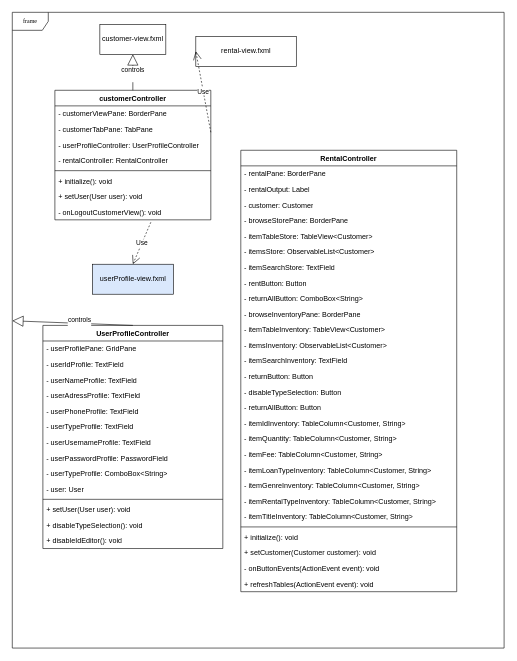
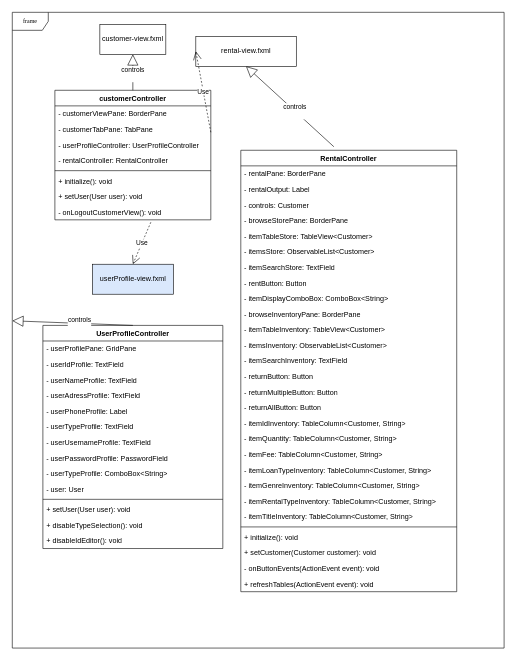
+ <mxCell id="61" value="&lt;div&gt;controls&lt;/div&gt;&lt;div&gt;&lt;br&gt;&lt;/div&gt;" style="endArrow=block;endSize=16;endFill=0;html=1;rounded=0;exitX=0.431;exitY=-0.008;exitDx=0;exitDy=0;entryX=0.5;entryY=1;entryDx=0;entryDy=0;exitPerimeter=0;" edge="1" parent="1" source="32" target="31"><mxGeometry x="-0.111" width="160" relative="1" as="geometry"><mxPoint x="871" y="638" as="sourcePoint" /><mxPoint x="1031" y="638" as="targetPoint" /><mxPoint as="offset" /></mxGeometry></mxCell>
- <mxCell id="35" value="- customer: Customer" style="text;html=1;strokeColor=none;fillColor=none;align=left;verticalAlign=top;spacingLeft=4;spacingRight=4;whiteSpace=wrap;overflow=hidden;rotatable=0;points=[[0,0.5],[1,0.5]];portConstraint=eastwest;" vertex="1" parent="32"><mxGeometry y="78" width="360" height="26" as="geometry" /></mxCell>
+ <mxCell id="35" value="- controls: Customer" style="text;html=1;strokeColor=none;fillColor=none;align=left;verticalAlign=top;spacingLeft=4;spacingRight=4;whiteSpace=wrap;overflow=hidden;rotatable=0;points=[[0,0.5],[1,0.5]];portConstraint=eastwest;" vertex="1" parent="32"><mxGeometry y="78" width="360" height="26" as="geometry" /></mxCell>
- <mxCell id="41" value="- returnAllButton: ComboBox&amp;lt;String&amp;gt;" style="text;html=1;strokeColor=none;fillColor=none;align=left;verticalAlign=top;spacingLeft=4;spacingRight=4;whiteSpace=wrap;overflow=hidden;rotatable=0;points=[[0,0.5],[1,0.5]];portConstraint=eastwest;" vertex="1" parent="32"><mxGeometry y="234" width="360" height="26" as="geometry" /></mxCell>
+ <mxCell id="41" value="- itemDisplayComboBox: ComboBox&amp;lt;String&amp;gt;" style="text;html=1;strokeColor=none;fillColor=none;align=left;verticalAlign=top;spacingLeft=4;spacingRight=4;whiteSpace=wrap;overflow=hidden;rotatable=0;points=[[0,0.5],[1,0.5]];portConstraint=eastwest;" vertex="1" parent="32"><mxGeometry y="234" width="360" height="26" as="geometry" /></mxCell>
- <mxCell id="47" value="- disableTypeSelection: Button" style="text;html=1;strokeColor=none;fillColor=none;align=left;verticalAlign=top;spacingLeft=4;spacingRight=4;whiteSpace=wrap;overflow=hidden;rotatable=0;points=[[0,0.5],[1,0.5]];portConstraint=eastwest;" vertex="1" parent="32"><mxGeometry y="390" width="360" height="26" as="geometry" /></mxCell>
+ <mxCell id="47" value="- returnMultipleButton: Button" style="text;html=1;strokeColor=none;fillColor=none;align=left;verticalAlign=top;spacingLeft=4;spacingRight=4;whiteSpace=wrap;overflow=hidden;rotatable=0;points=[[0,0.5],[1,0.5]];portConstraint=eastwest;" vertex="1" parent="32"><mxGeometry y="390" width="360" height="26" as="geometry" /></mxCell>
- <mxCell id="20" value="- userPhoneProfile: TextField" style="text;html=1;strokeColor=none;fillColor=none;align=left;verticalAlign=top;spacingLeft=4;spacingRight=4;whiteSpace=wrap;overflow=hidden;rotatable=0;points=[[0,0.5],[1,0.5]];portConstraint=eastwest;" vertex="1" parent="15"><mxGeometry y="130" width="300" height="26" as="geometry" /></mxCell>
+ <mxCell id="20" value="- userPhoneProfile: Label" style="text;html=1;strokeColor=none;fillColor=none;align=left;verticalAlign=top;spacingLeft=4;spacingRight=4;whiteSpace=wrap;overflow=hidden;rotatable=0;points=[[0,0.5],[1,0.5]];portConstraint=eastwest;" vertex="1" parent="15"><mxGeometry y="130" width="300" height="26" as="geometry" /></mxCell>
